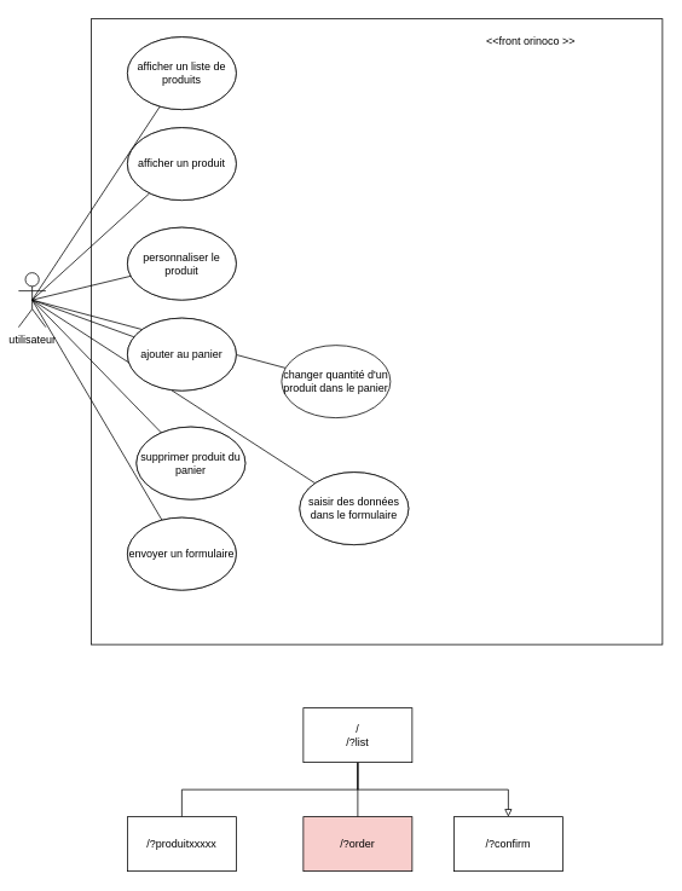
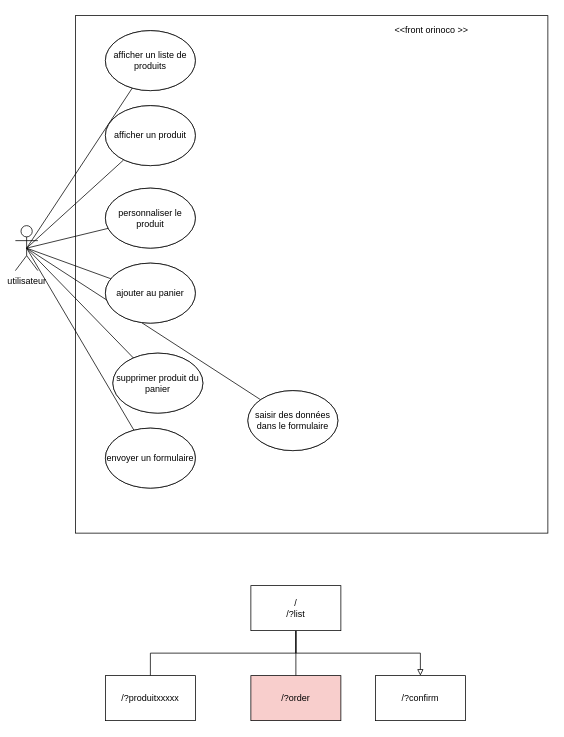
- <mxCell id="12" value="&amp;lt;&amp;lt;front orinoco &amp;gt;&amp;gt;" style="text;html=1;strokeColor=none;fillColor=none;align=center;verticalAlign=middle;whiteSpace=wrap;rounded=0;" vertex="1" parent="1"><mxGeometry x="500" y="35" width="170" height="20" as="geometry" /></mxCell>
+ <mxCell id="12" value="&amp;lt;&amp;lt;front orinoco &amp;gt;&amp;gt;" style="text;html=1;strokeColor=none;fillColor=none;align=center;verticalAlign=middle;whiteSpace=wrap;rounded=0;" vertex="1" parent="1"><mxGeometry x="490" y="30" width="170" height="20" as="geometry" /></mxCell>
- <mxCell id="10" style="edgeStyle=none;rounded=0;orthogonalLoop=1;jettySize=auto;html=1;exitX=0.5;exitY=0.5;exitDx=0;exitDy=0;exitPerimeter=0;endArrow=none;endFill=0;" edge="1" parent="1" source="11" target="20"><mxGeometry relative="1" as="geometry" /></mxCell>
- <mxCell id="20" value="changer quantité d'un produit dans le panier" style="ellipse;whiteSpace=wrap;html=1;" vertex="1" parent="1"><mxGeometry x="310" y="380" width="120" height="80" as="geometry" /></mxCell>
